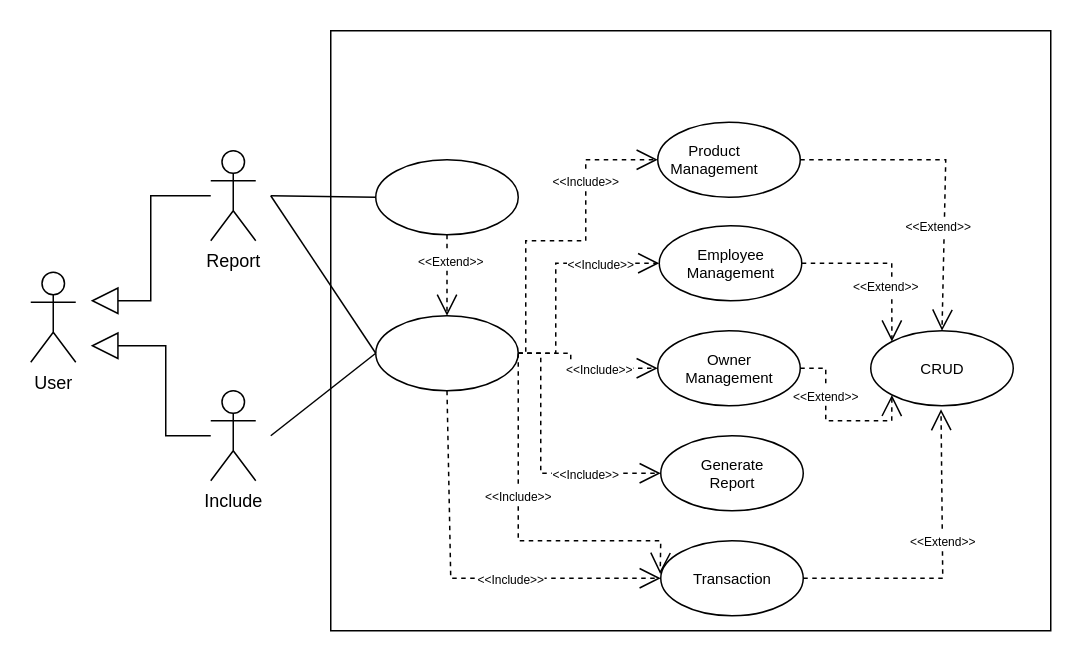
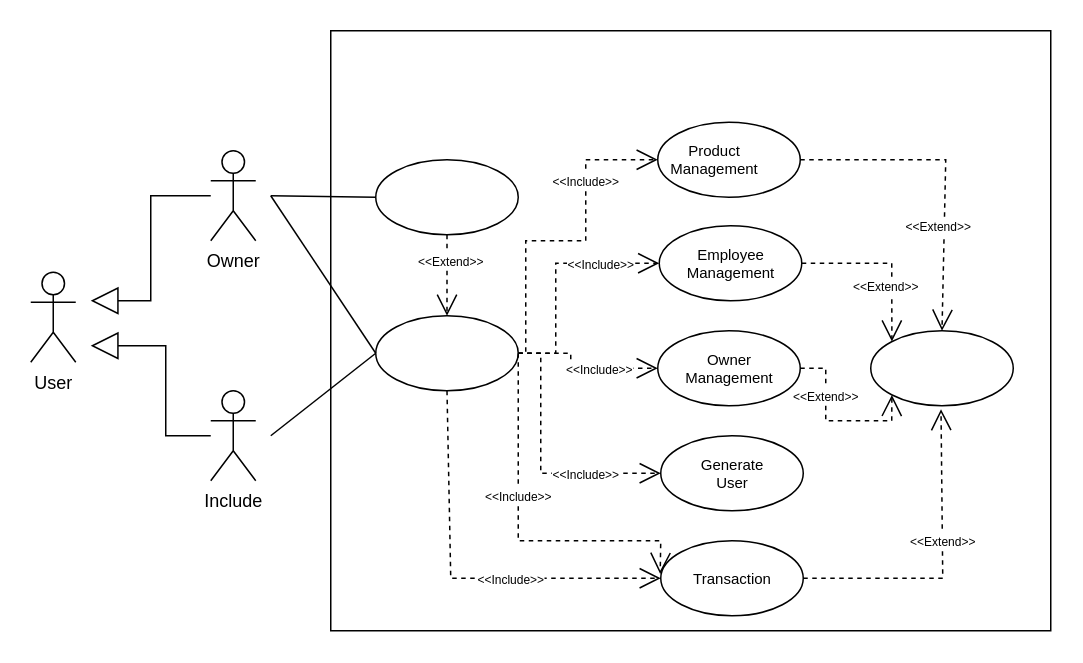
- <mxCell id="3" value="Report" style="shape=umlActor;verticalLabelPosition=bottom;verticalAlign=top;html=1;" vertex="1" parent="1"><mxGeometry x="140" y="100" width="30" height="60" as="geometry" /></mxCell>
+ <mxCell id="3" value="Owner" style="shape=umlActor;verticalLabelPosition=bottom;verticalAlign=top;html=1;" vertex="1" parent="1"><mxGeometry x="140" y="100" width="30" height="60" as="geometry" /></mxCell>
- <mxCell id="31" value="CRUD" style="text;html=1;strokeColor=none;fillColor=none;align=center;verticalAlign=middle;whiteSpace=wrap;rounded=0;fontSize=10;" vertex="1" parent="1"><mxGeometry x="597.5" y="230" width="60" height="30" as="geometry" /></mxCell>
- <mxCell id="19" value="Generate Report" style="text;html=1;strokeColor=none;fillColor=none;align=center;verticalAlign=middle;whiteSpace=wrap;rounded=0;fontSize=10;" vertex="1" parent="1"><mxGeometry x="457.5" y="300" width="60" height="30" as="geometry" /></mxCell>
+ <mxCell id="19" value="Generate User" style="text;html=1;strokeColor=none;fillColor=none;align=center;verticalAlign=middle;whiteSpace=wrap;rounded=0;fontSize=10;" vertex="1" parent="1"><mxGeometry x="457.5" y="300" width="60" height="30" as="geometry" /></mxCell>
